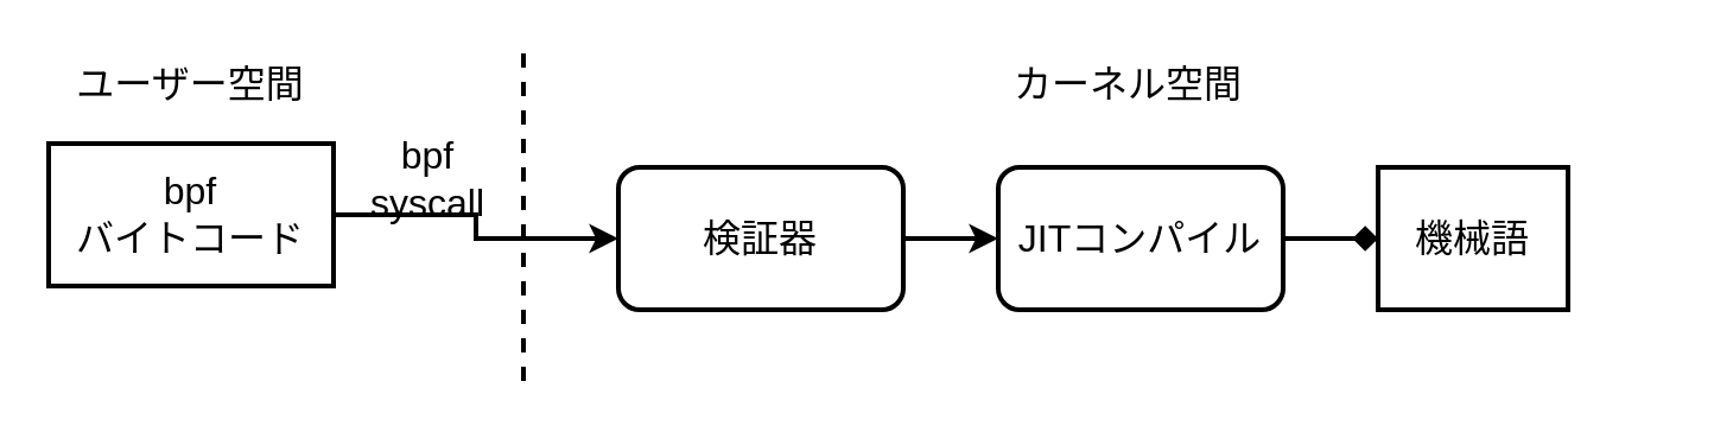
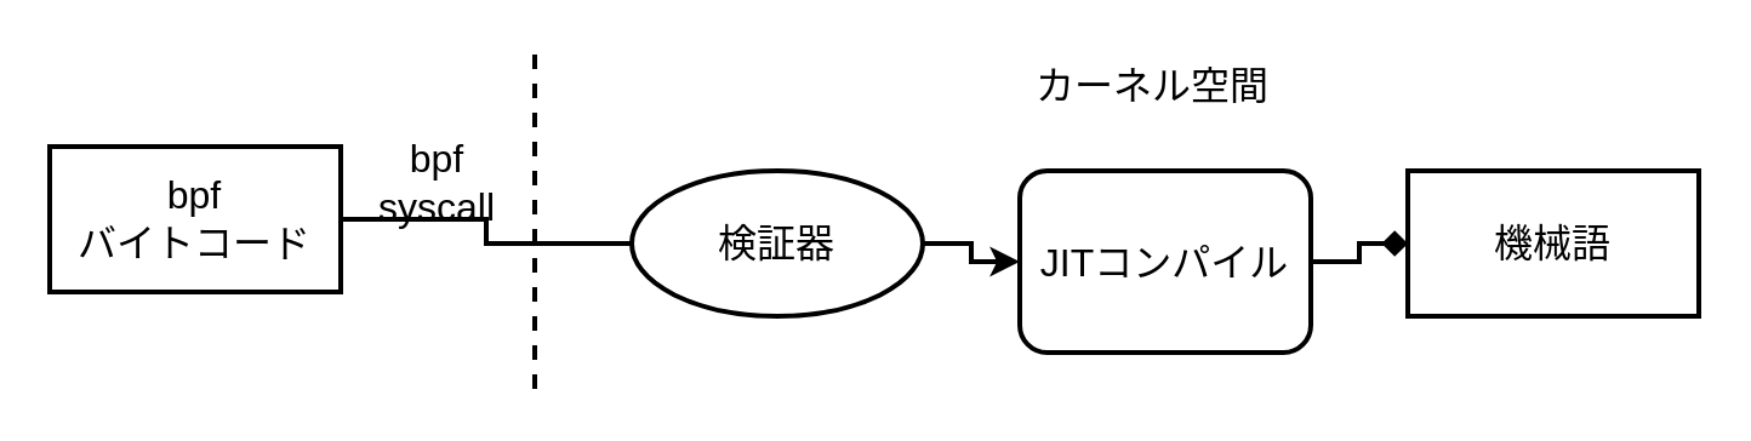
- <mxCell id="10" value="ユーザー空間" style="text;html=1;strokeColor=none;fillColor=none;align=center;verticalAlign=middle;whiteSpace=wrap;rounded=0;fontSize=16;" vertex="1" parent="1"><mxGeometry x="25" y="20" width="110" height="30" as="geometry" /></mxCell>
- <mxCell id="2" style="edgeStyle=orthogonalEdgeStyle;rounded=0;orthogonalLoop=1;jettySize=auto;html=1;exitX=1;exitY=0.5;exitDx=0;exitDy=0;entryX=0;entryY=0.5;entryDx=0;entryDy=0;fontSize=16;strokeWidth=2;" edge="1" parent="1" source="3" target="5"><mxGeometry relative="1" as="geometry" /></mxCell>
+ <mxCell id="2" style="edgeStyle=orthogonalEdgeStyle;rounded=0;orthogonalLoop=1;jettySize=auto;html=1;exitX=1;exitY=0.5;exitDx=0;exitDy=0;entryX=0;entryY=0.5;entryDx=0;entryDy=0;fontSize=16;strokeWidth=2;endArrow=none;" edge="1" parent="1" source="3" target="5"><mxGeometry relative="1" as="geometry" /></mxCell>
- <mxCell id="5" value="&lt;font style=&quot;font-size: 16px;&quot;&gt;検証器&lt;/font&gt;" style="rounded=1;whiteSpace=wrap;html=1;strokeWidth=2;" vertex="1" parent="1"><mxGeometry x="260" y="70" width="120" height="60" as="geometry" /></mxCell>
+ <mxCell id="5" value="&lt;font style=&quot;font-size: 16px;&quot;&gt;検証器&lt;/font&gt;" style="ellipse;whiteSpace=wrap;html=1;strokeWidth=2;" vertex="1" parent="1"><mxGeometry x="260" y="70" width="120" height="60" as="geometry" /></mxCell>
- <mxCell id="7" value="&lt;font style=&quot;font-size: 16px;&quot;&gt;JITコンパイル&lt;/font&gt;" style="rounded=1;whiteSpace=wrap;html=1;strokeWidth=2;" vertex="1" parent="1"><mxGeometry x="420" y="70" width="120" height="60" as="geometry" /></mxCell>
+ <mxCell id="7" value="&lt;font style=&quot;font-size: 16px;&quot;&gt;JITコンパイル&lt;/font&gt;" style="rounded=1;whiteSpace=wrap;html=1;strokeWidth=2;" vertex="1" parent="1"><mxGeometry x="420" y="70" width="120" height="75" as="geometry" /></mxCell>
- <mxCell id="8" value="&lt;font style=&quot;font-size: 16px;&quot;&gt;機械語&lt;br&gt;&lt;/font&gt;" style="rounded=0;whiteSpace=wrap;html=1;strokeWidth=2;" vertex="1" parent="1"><mxGeometry x="580" y="70" width="80" height="60" as="geometry" /></mxCell>
+ <mxCell id="8" value="&lt;font style=&quot;font-size: 16px;&quot;&gt;機械語&lt;br&gt;&lt;/font&gt;" style="rounded=0;whiteSpace=wrap;html=1;strokeWidth=2;" vertex="1" parent="1"><mxGeometry x="580" y="70" width="120" height="60" as="geometry" /></mxCell>
